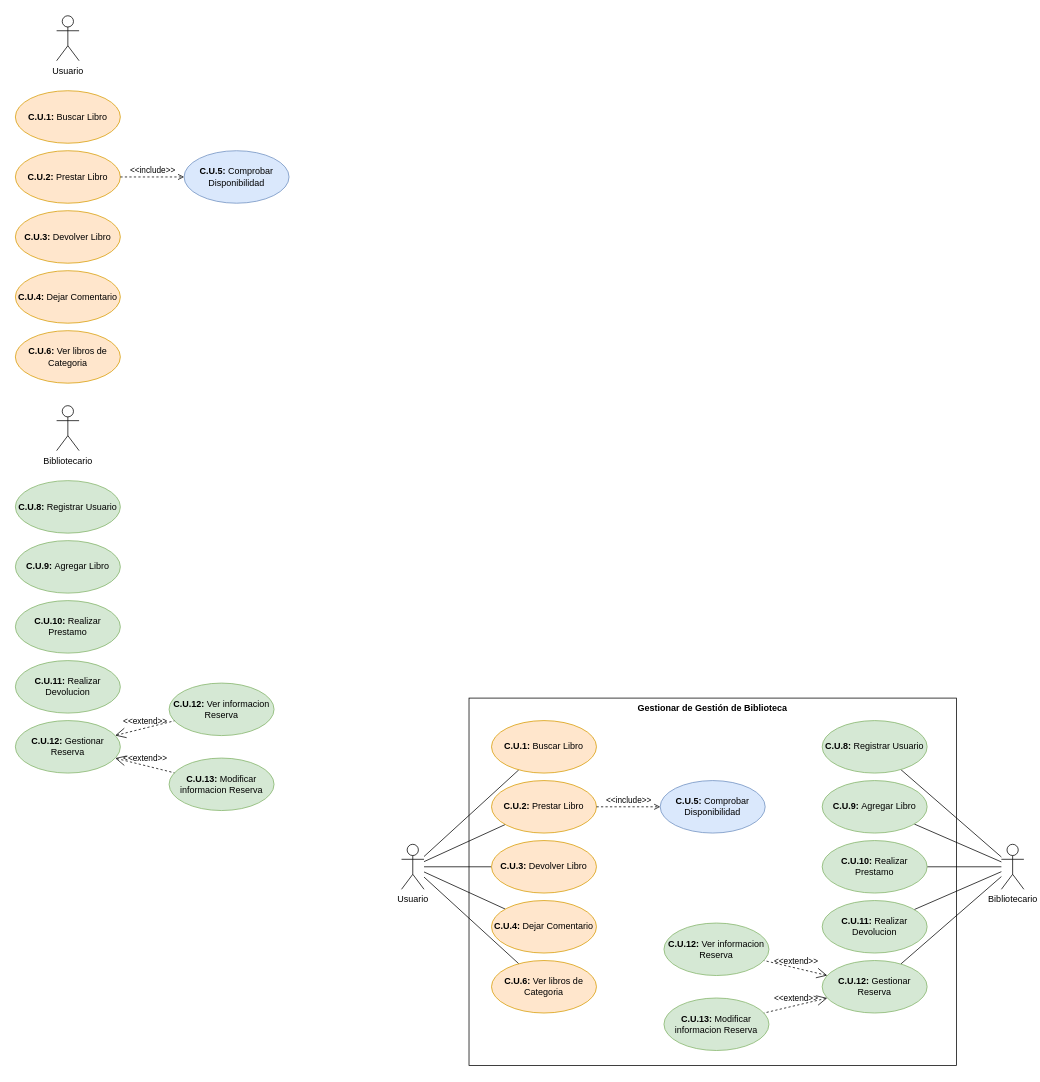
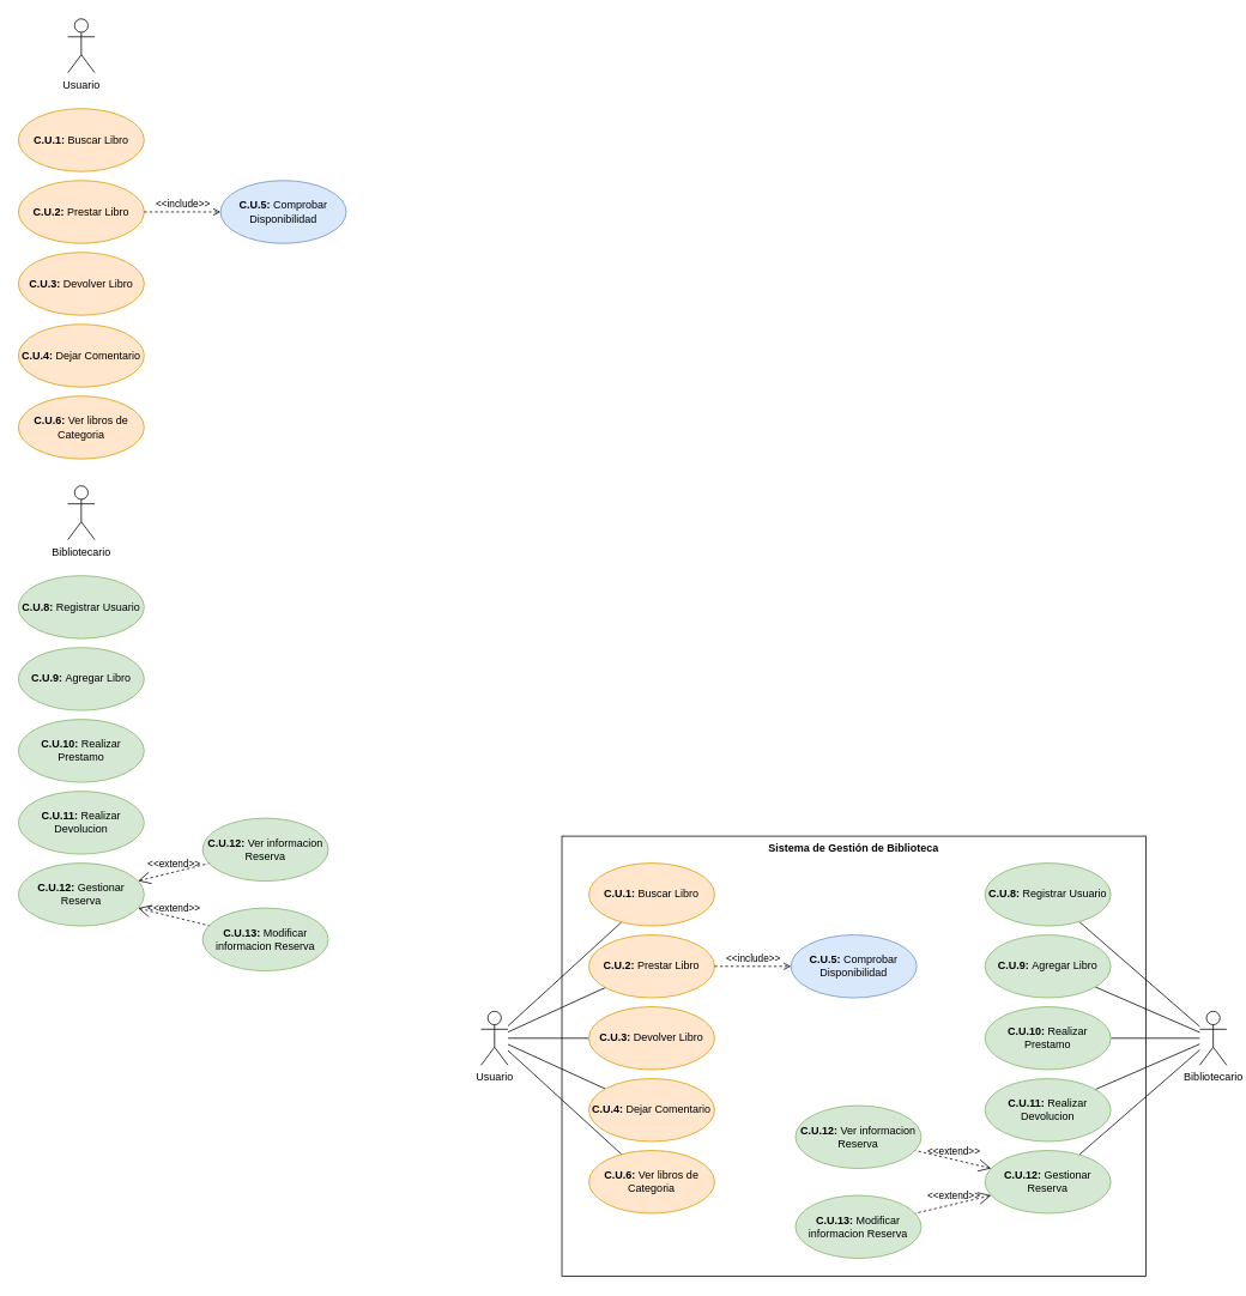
- <mxCell id="21" value="Gestionar de Gestión de Biblioteca" style="shape=rect;html=1;verticalAlign=top;fontStyle=1;whiteSpace=wrap;align=center;" vertex="1" parent="1"><mxGeometry x="625" y="930" width="650" height="490" as="geometry" /></mxCell>
+ <mxCell id="21" value="Sistema de Gestión de Biblioteca" style="shape=rect;html=1;verticalAlign=top;fontStyle=1;whiteSpace=wrap;align=center;" vertex="1" parent="1"><mxGeometry x="625" y="930" width="650" height="490" as="geometry" /></mxCell>
